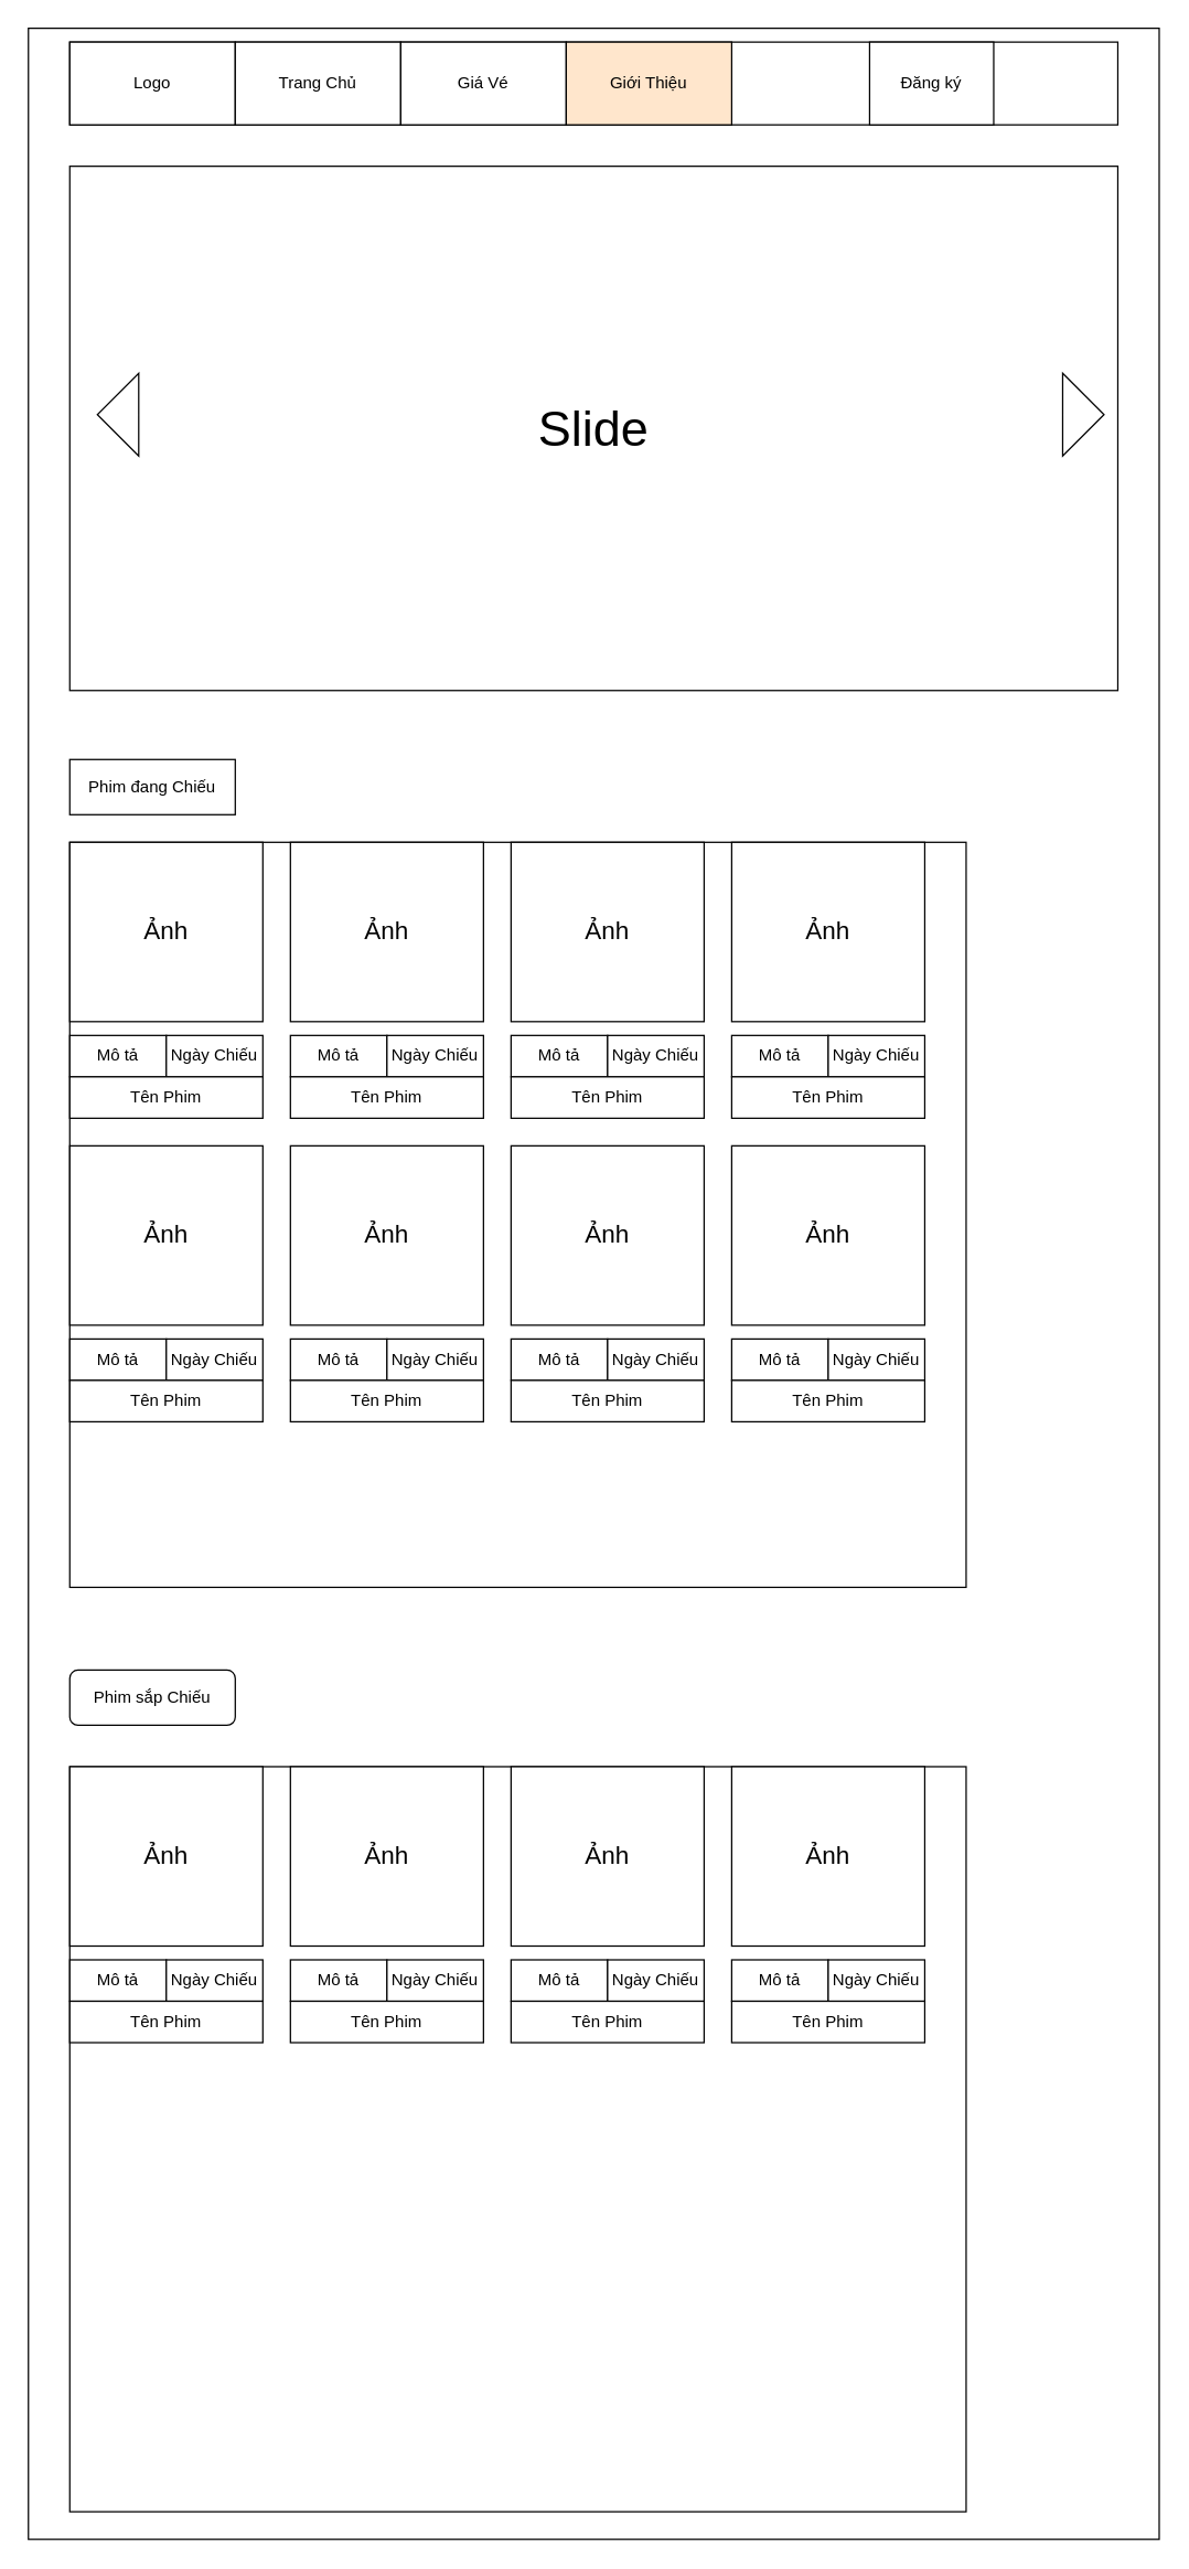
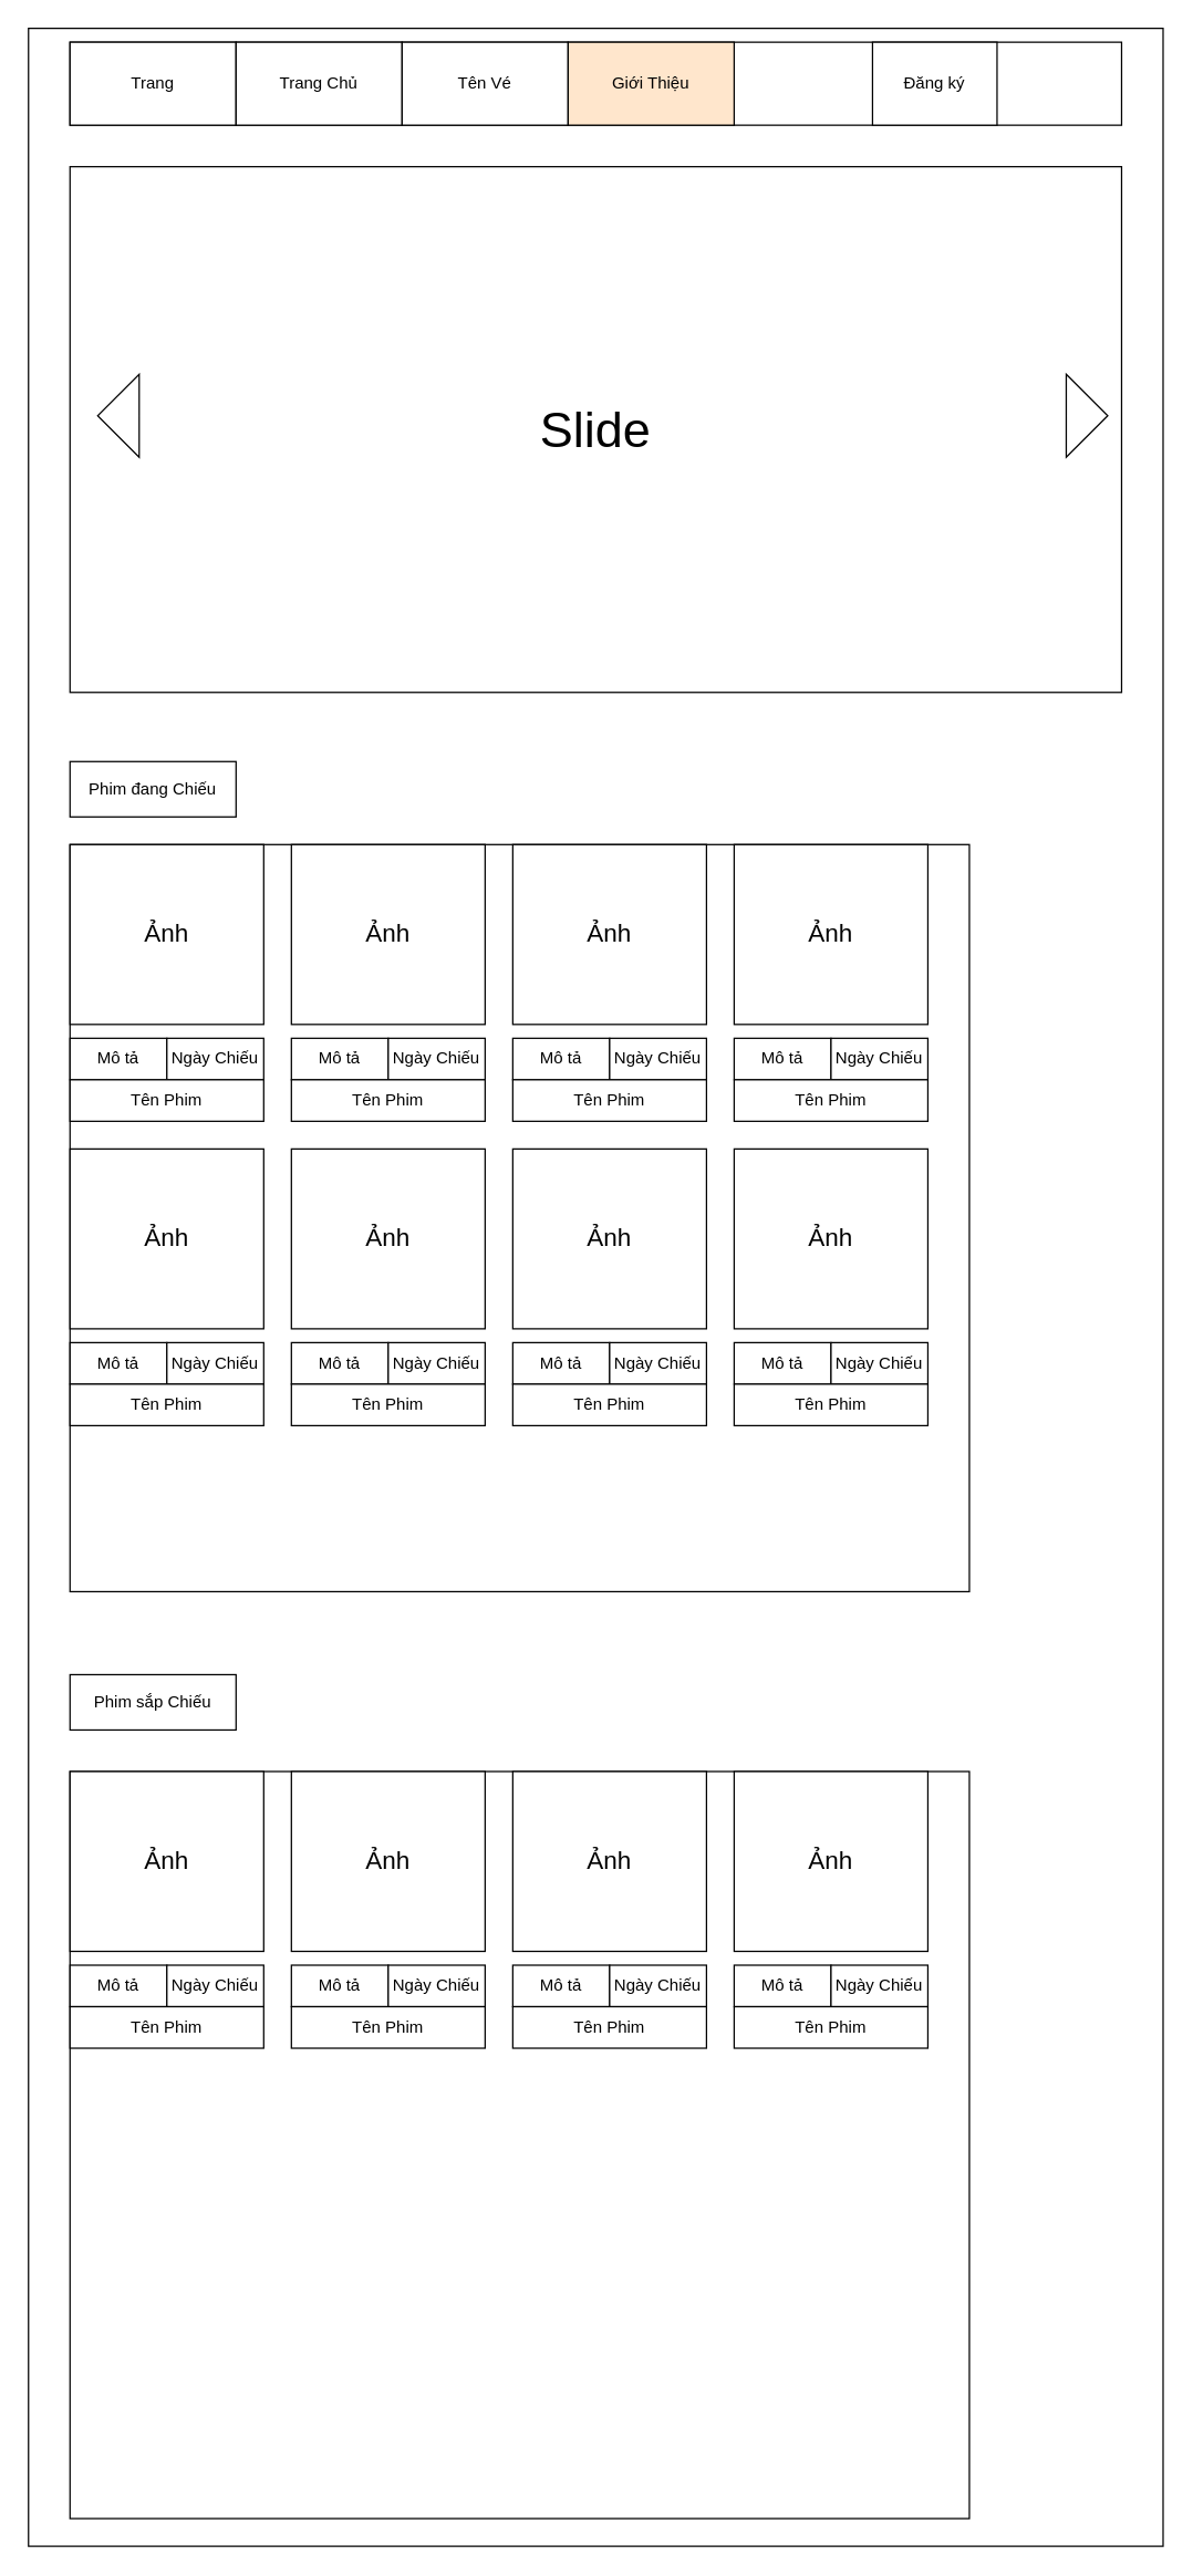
- <mxCell id="4" value="Logo" style="rounded=0;whiteSpace=wrap;html=1;" parent="1" vertex="1"><mxGeometry x="50" y="30" width="120" height="60" as="geometry" /></mxCell>
+ <mxCell id="4" value="Trang" style="rounded=0;whiteSpace=wrap;html=1;" parent="1" vertex="1"><mxGeometry x="50" y="30" width="120" height="60" as="geometry" /></mxCell>
- <mxCell id="6" value="Giá Vé" style="rounded=0;whiteSpace=wrap;html=1;" parent="1" vertex="1"><mxGeometry x="290" y="30" width="120" height="60" as="geometry" /></mxCell>
+ <mxCell id="6" value="Tên Vé" style="rounded=0;whiteSpace=wrap;html=1;" parent="1" vertex="1"><mxGeometry x="290" y="30" width="120" height="60" as="geometry" /></mxCell>
- <mxCell id="14" value="Phim sắp Chiếu" style="whiteSpace=wrap;html=1;rounded=1;" vertex="1" parent="1"><mxGeometry x="50" y="1210" width="120" height="40" as="geometry" /></mxCell>
+ <mxCell id="14" value="Phim sắp Chiếu" style="rounded=0;whiteSpace=wrap;html=1;" vertex="1" parent="1"><mxGeometry x="50" y="1210" width="120" height="40" as="geometry" /></mxCell>
